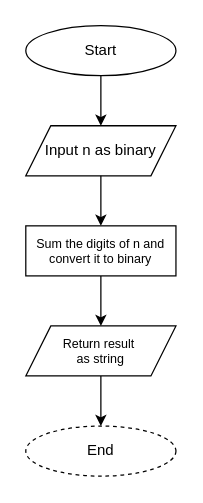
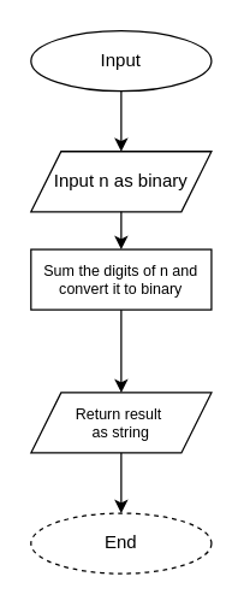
- <mxCell id="2" value="Start" style="ellipse;whiteSpace=wrap;html=1;" parent="1" vertex="1"><mxGeometry x="20" y="20" width="120" height="40" as="geometry" /></mxCell>
+ <mxCell id="2" value="Input" style="ellipse;whiteSpace=wrap;html=1;" parent="1" vertex="1"><mxGeometry x="20" y="20" width="120" height="40" as="geometry" /></mxCell>
- <mxCell id="6" value="Sum the digits of n and convert it to binary" style="rounded=0;whiteSpace=wrap;html=1;fontSize=10;" parent="1" vertex="1"><mxGeometry x="20" y="180" width="120" height="40" as="geometry" /></mxCell>
+ <mxCell id="6" value="Sum the digits of n and convert it to binary" style="rounded=0;whiteSpace=wrap;html=1;fontSize=10;" parent="1" vertex="1"><mxGeometry x="20" y="165" width="120" height="40" as="geometry" /></mxCell>
